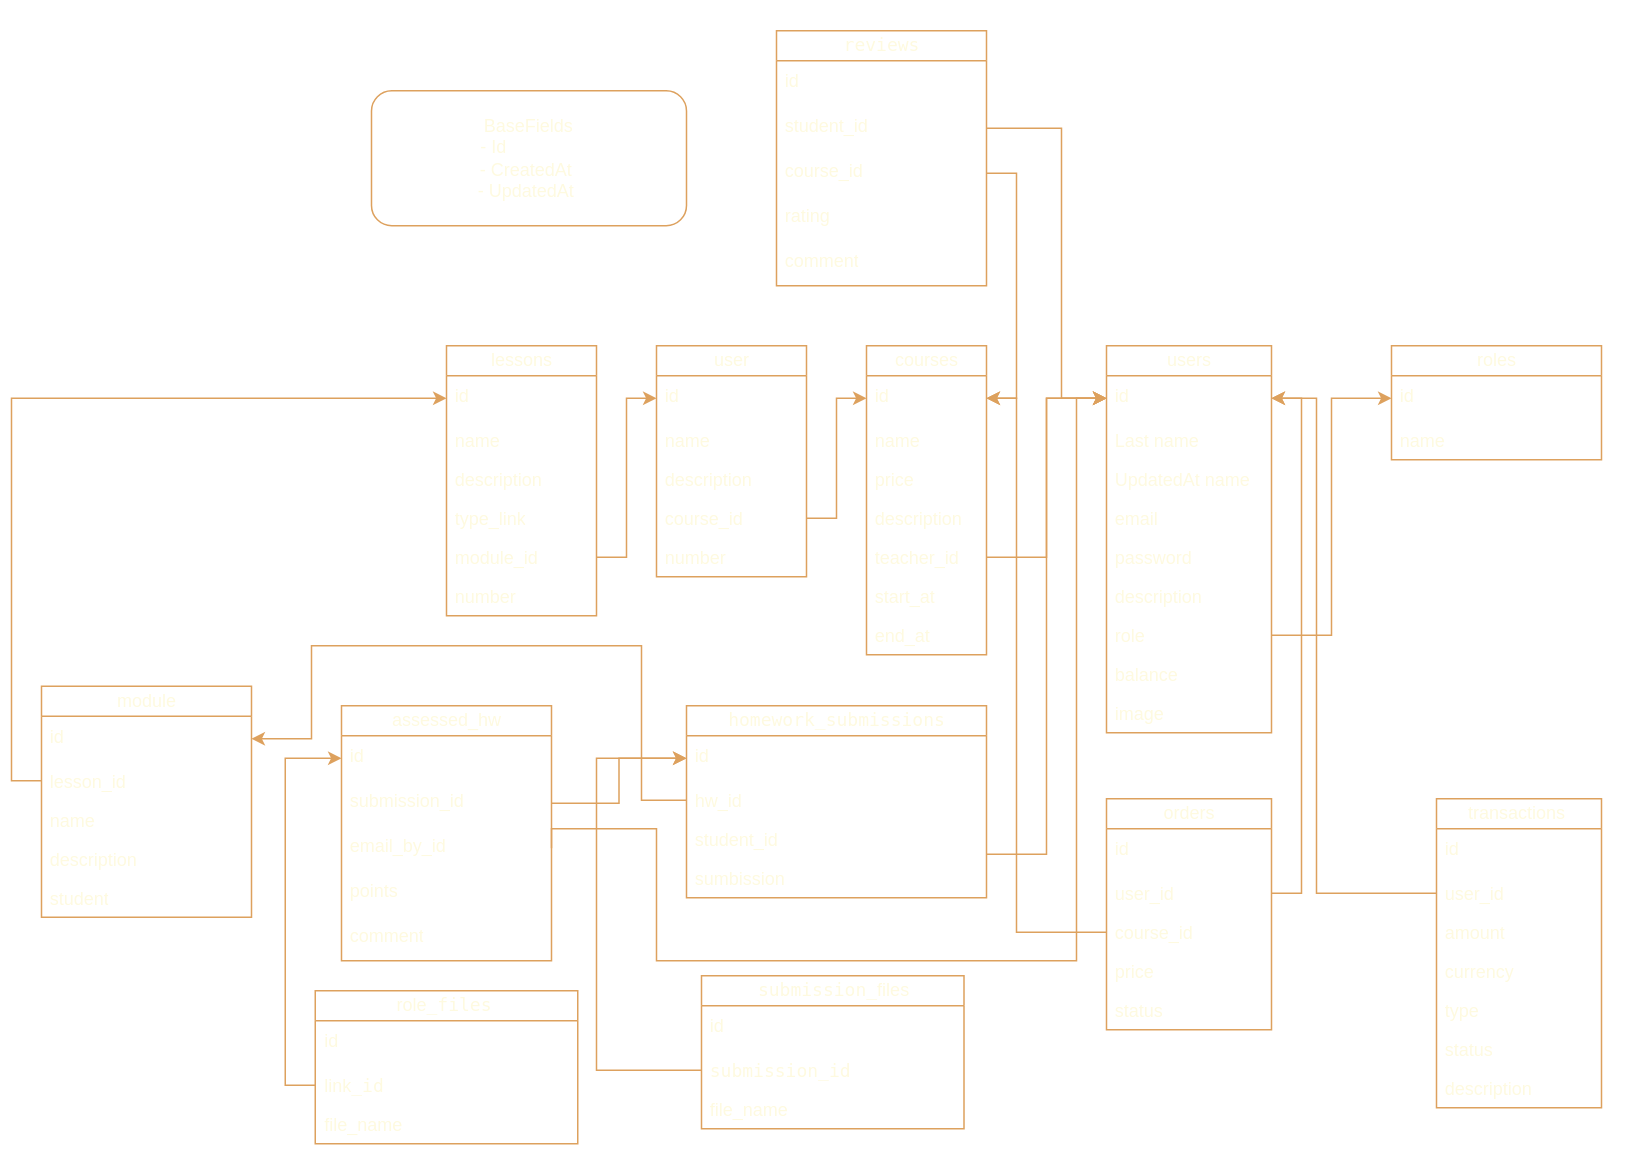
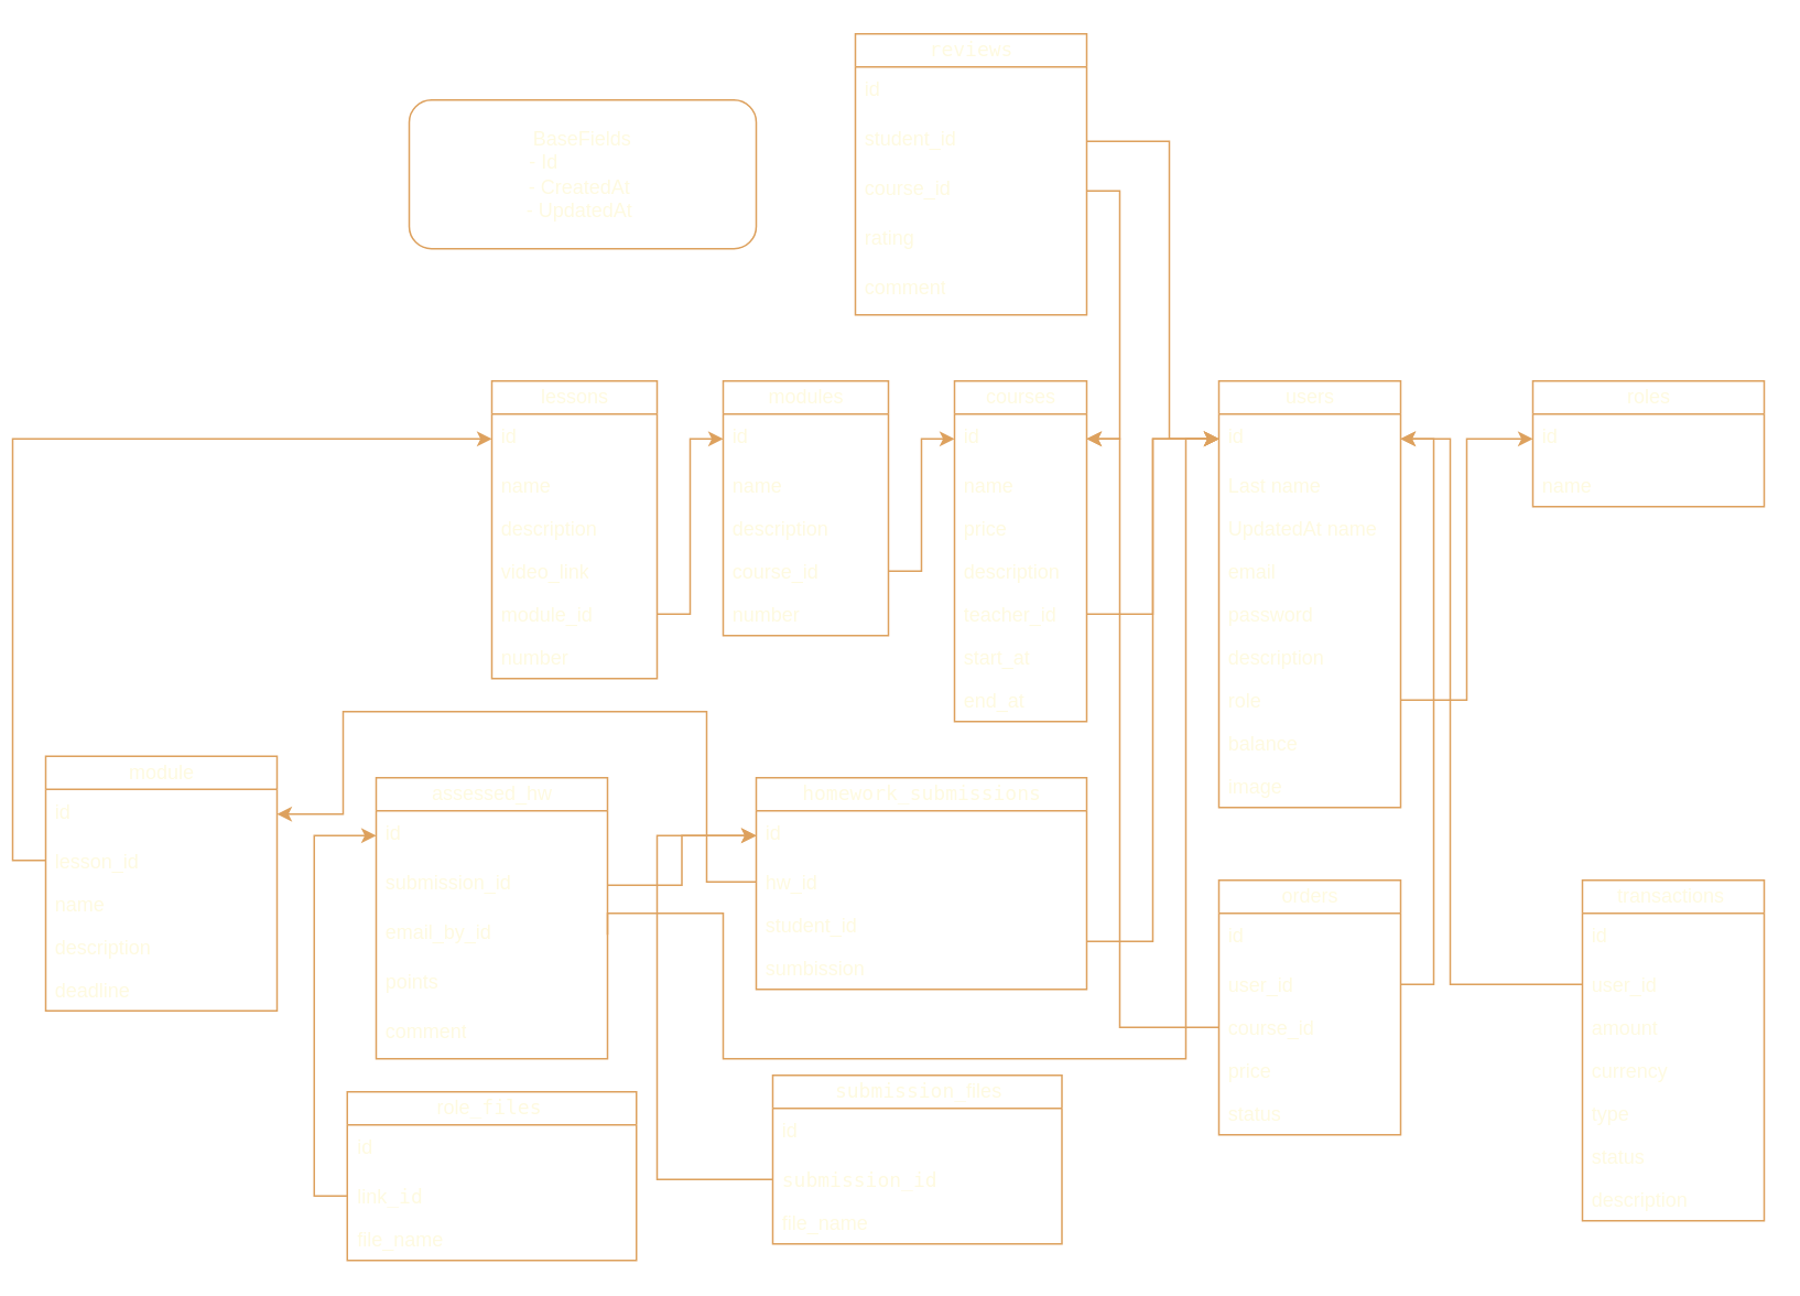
- <mxCell id="26" value="user" style="swimlane;fontStyle=0;childLayout=stackLayout;horizontal=1;startSize=20;fillColor=none;horizontalStack=0;resizeParent=1;resizeParentMax=0;resizeLast=0;collapsible=1;marginBottom=0;html=1;labelBackgroundColor=none;strokeColor=#DDA15E;fontColor=#FEFAE0;" parent="1" vertex="1"><mxGeometry x="430" y="230" width="100" height="154" as="geometry" /></mxCell>
+ <mxCell id="26" value="modules" style="swimlane;fontStyle=0;childLayout=stackLayout;horizontal=1;startSize=20;fillColor=none;horizontalStack=0;resizeParent=1;resizeParentMax=0;resizeLast=0;collapsible=1;marginBottom=0;html=1;labelBackgroundColor=none;strokeColor=#DDA15E;fontColor=#FEFAE0;" parent="1" vertex="1"><mxGeometry x="430" y="230" width="100" height="154" as="geometry" /></mxCell>
- <mxCell id="42" value="type_link" style="text;strokeColor=none;fillColor=none;align=left;verticalAlign=top;spacingLeft=4;spacingRight=4;overflow=hidden;rotatable=0;points=[[0,0.5],[1,0.5]];portConstraint=eastwest;whiteSpace=wrap;html=1;labelBackgroundColor=none;fontColor=#FEFAE0;" parent="38" vertex="1"><mxGeometry y="102" width="100" height="26" as="geometry" /></mxCell>
+ <mxCell id="42" value="video_link" style="text;strokeColor=none;fillColor=none;align=left;verticalAlign=top;spacingLeft=4;spacingRight=4;overflow=hidden;rotatable=0;points=[[0,0.5],[1,0.5]];portConstraint=eastwest;whiteSpace=wrap;html=1;labelBackgroundColor=none;fontColor=#FEFAE0;" parent="38" vertex="1"><mxGeometry y="102" width="100" height="26" as="geometry" /></mxCell>
- <mxCell id="53" value="student" style="text;strokeColor=none;fillColor=none;align=left;verticalAlign=top;spacingLeft=4;spacingRight=4;overflow=hidden;rotatable=0;points=[[0,0.5],[1,0.5]];portConstraint=eastwest;whiteSpace=wrap;html=1;labelBackgroundColor=none;fontColor=#FEFAE0;" parent="48" vertex="1"><mxGeometry y="128" width="140" height="26" as="geometry" /></mxCell>
+ <mxCell id="53" value="deadline" style="text;strokeColor=none;fillColor=none;align=left;verticalAlign=top;spacingLeft=4;spacingRight=4;overflow=hidden;rotatable=0;points=[[0,0.5],[1,0.5]];portConstraint=eastwest;whiteSpace=wrap;html=1;labelBackgroundColor=none;fontColor=#FEFAE0;" parent="48" vertex="1"><mxGeometry y="128" width="140" height="26" as="geometry" /></mxCell>
